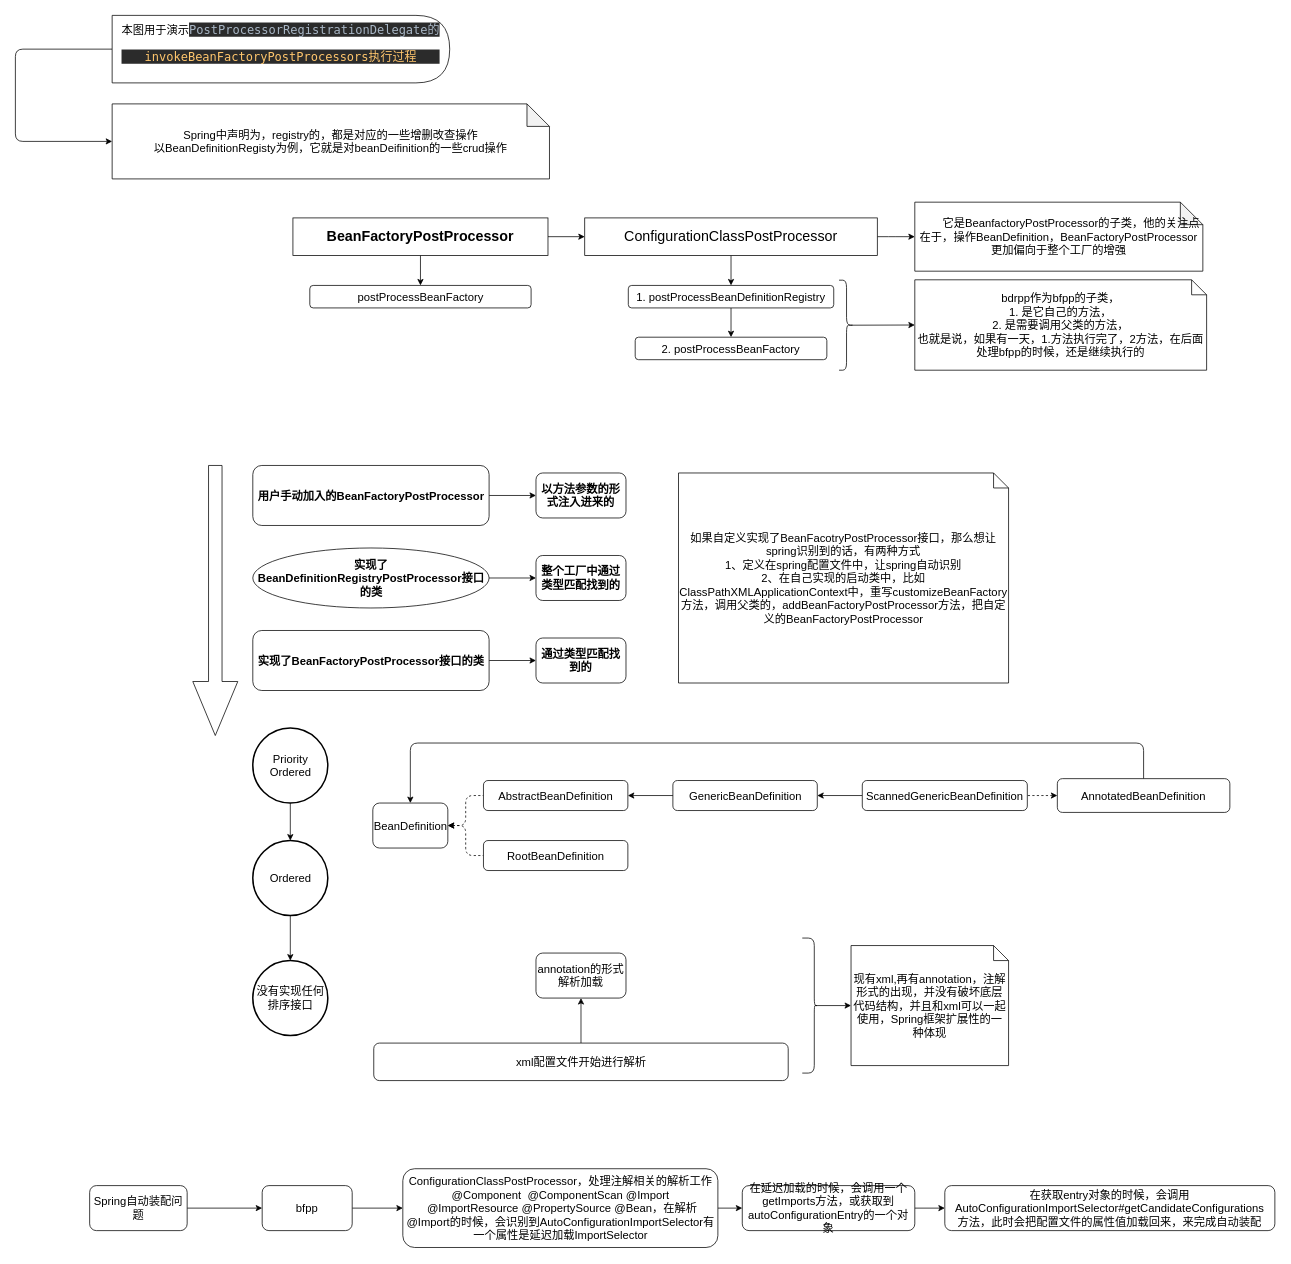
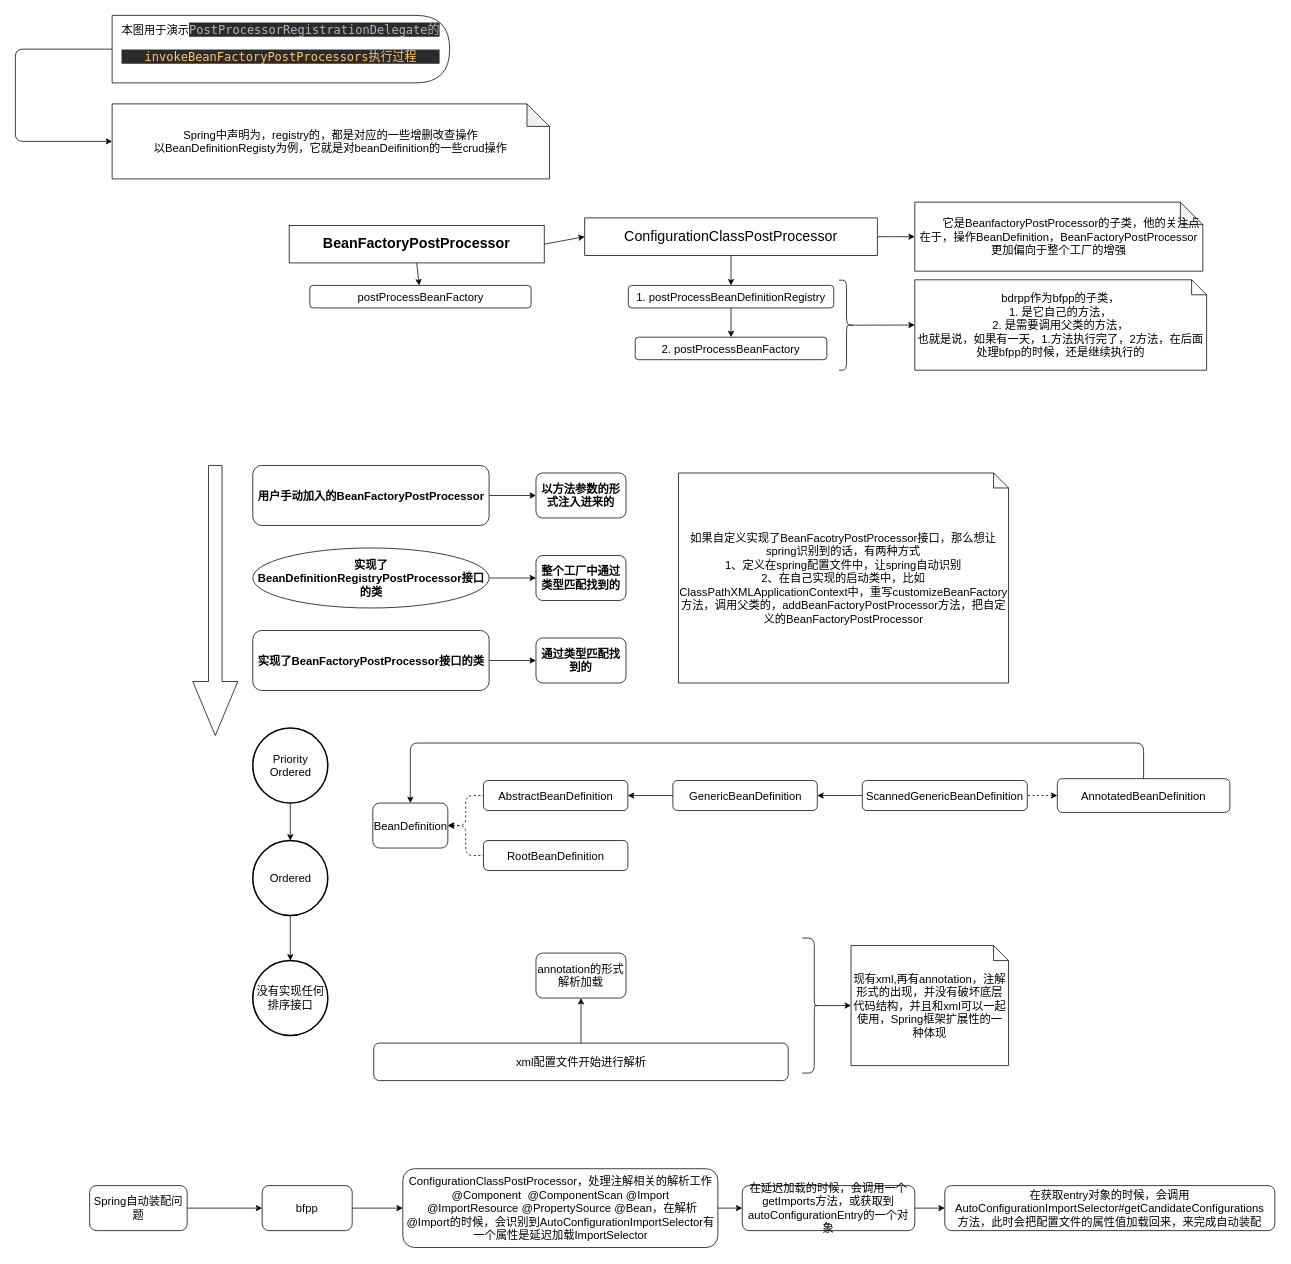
- <mxCell id="4" value="&lt;b&gt;&lt;font style=&quot;font-size: 19px&quot;&gt;BeanFactoryPostProcessor&lt;/font&gt;&lt;/b&gt;" style="rounded=0;whiteSpace=wrap;html=1;" parent="1" vertex="1"><mxGeometry x="390" y="290" width="340" height="50" as="geometry" /></mxCell>
+ <mxCell id="4" value="&lt;b&gt;&lt;font style=&quot;font-size: 19px&quot;&gt;BeanFactoryPostProcessor&lt;/font&gt;&lt;/b&gt;" style="rounded=0;whiteSpace=wrap;html=1;" parent="1" vertex="1"><mxGeometry x="385" y="300" width="340" height="50" as="geometry" /></mxCell>
